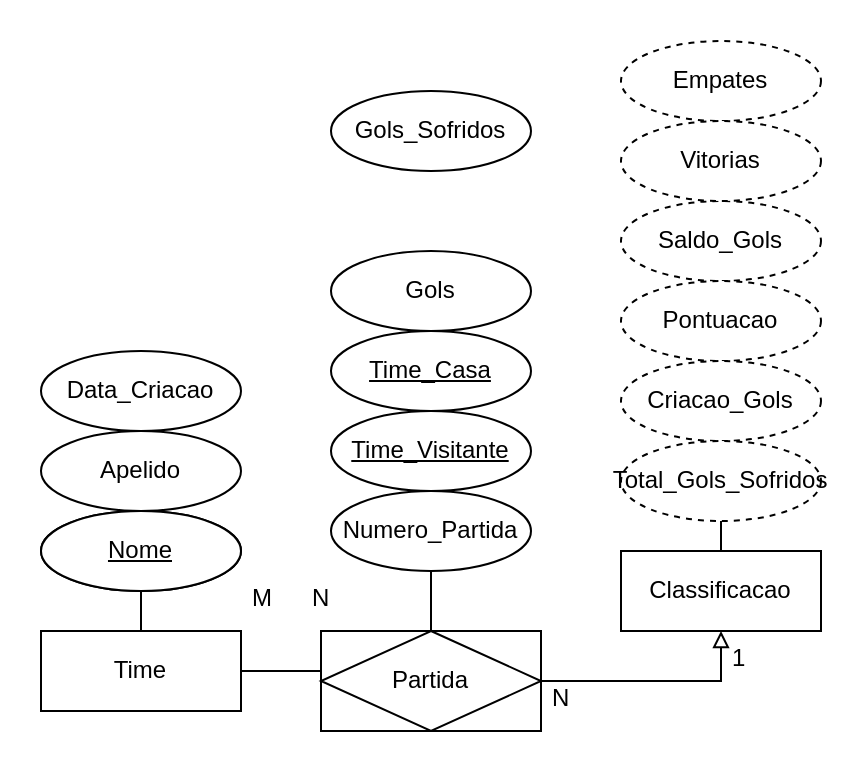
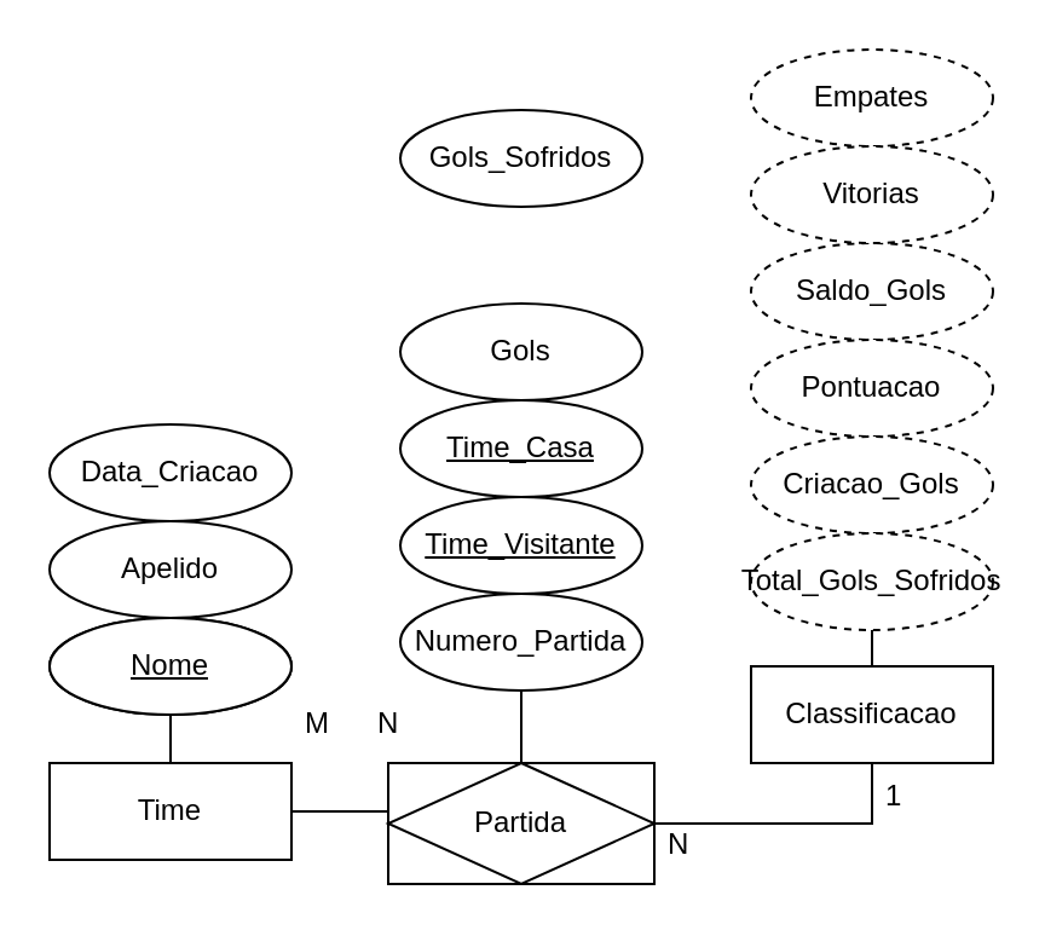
- <mxCell id="24" style="edgeStyle=orthogonalEdgeStyle;rounded=0;orthogonalLoop=1;jettySize=auto;html=1;entryX=0.5;entryY=1;entryDx=0;entryDy=0;endArrow=block;endFill=0;" parent="1" source="16" target="18" edge="1"><mxGeometry relative="1" as="geometry" /></mxCell>
+ <mxCell id="24" style="edgeStyle=orthogonalEdgeStyle;rounded=0;orthogonalLoop=1;jettySize=auto;html=1;entryX=0.5;entryY=1;entryDx=0;entryDy=0;endArrow=none;endFill=0;" parent="1" source="16" target="18" edge="1"><mxGeometry relative="1" as="geometry" /></mxCell>
